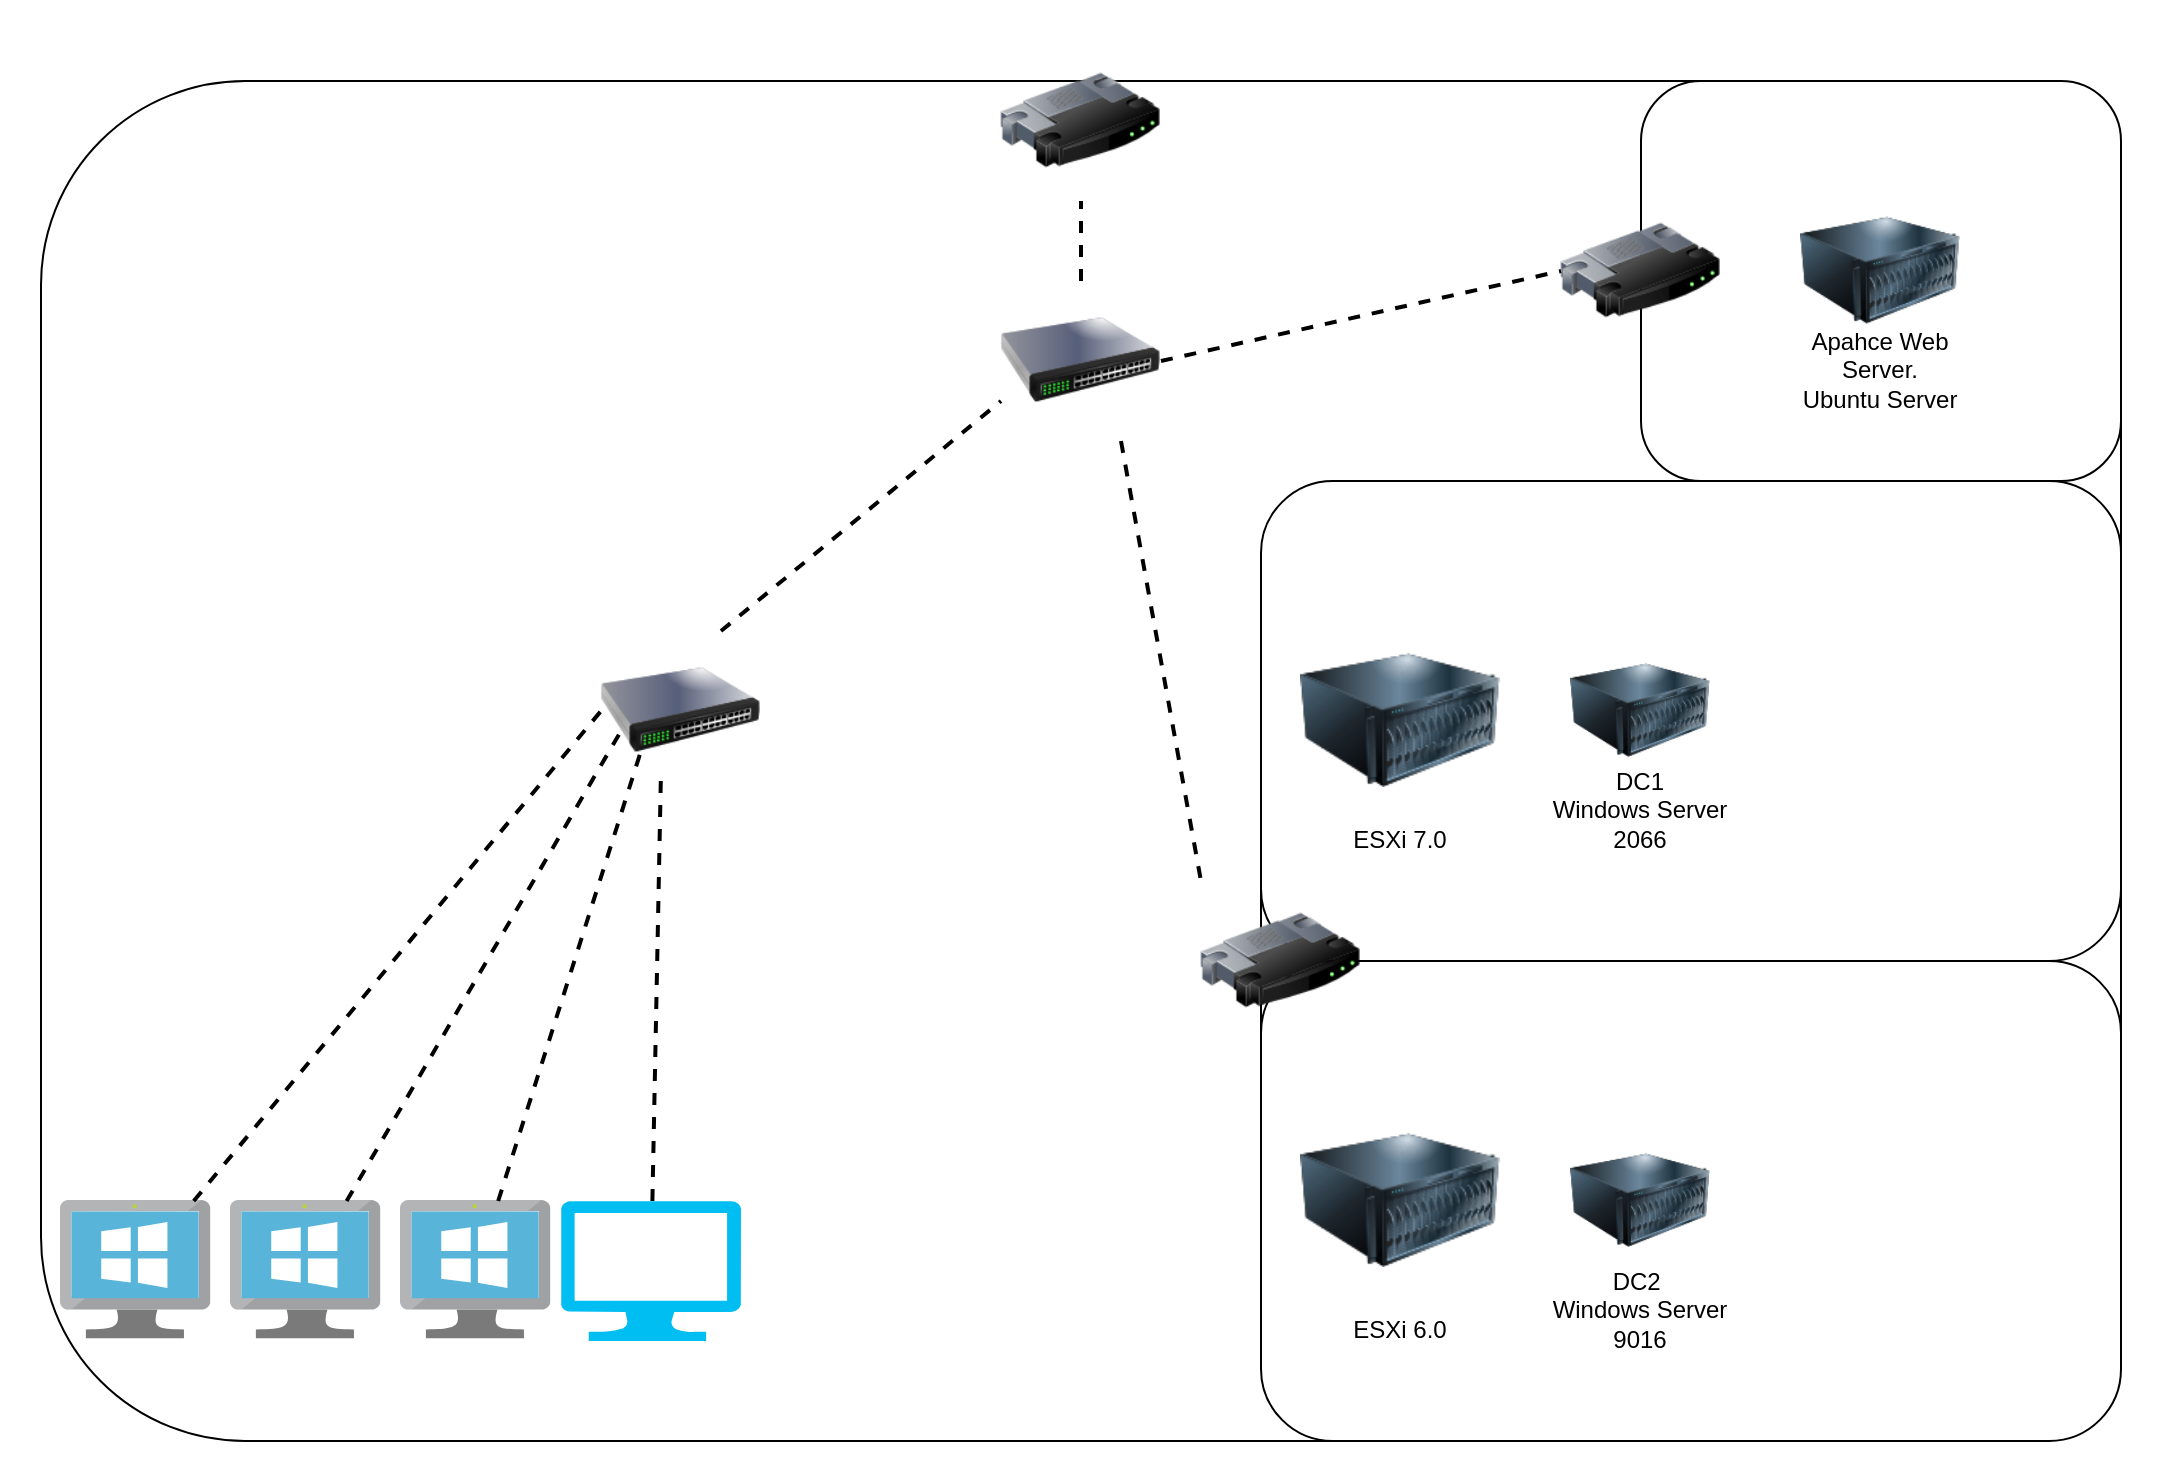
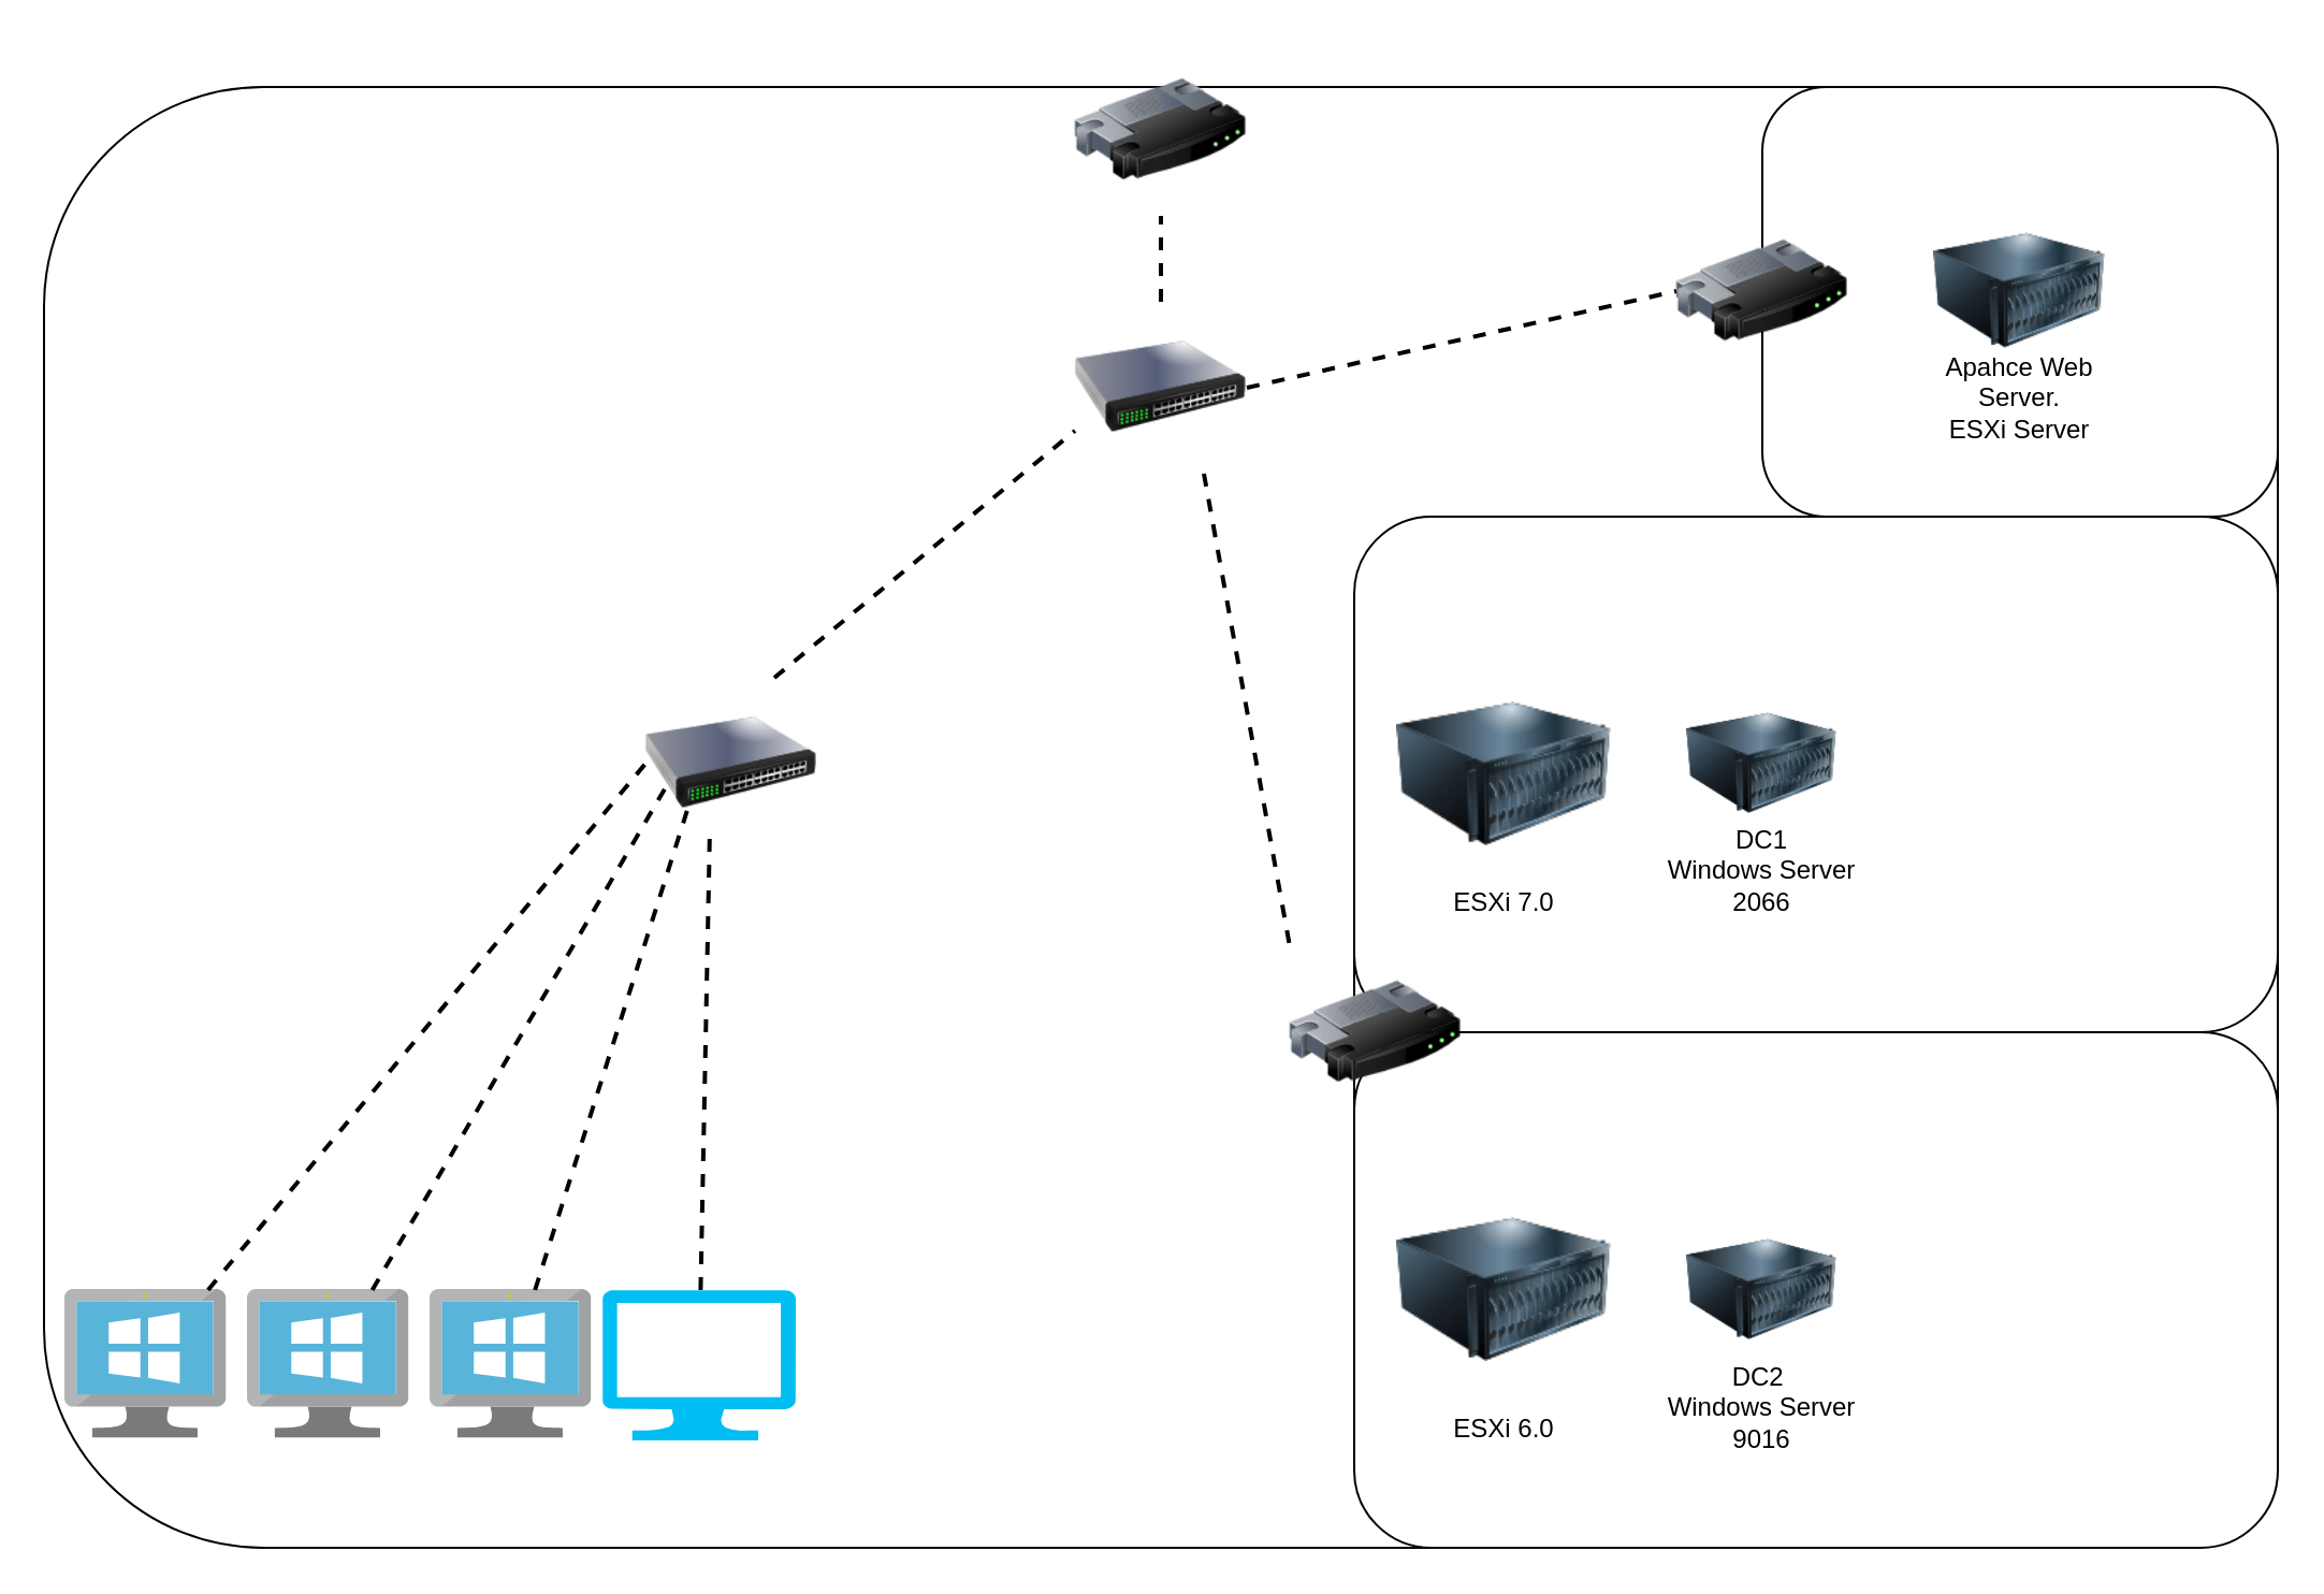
- <mxCell id="31" value="Apahce Web Server.&lt;br&gt;Ubuntu Server" style="text;html=1;strokeColor=none;fillColor=none;align=center;verticalAlign=middle;whiteSpace=wrap;rounded=0;" vertex="1" parent="1"><mxGeometry x="890" y="160" width="100" height="50" as="geometry" /></mxCell>
+ <mxCell id="31" value="Apahce Web Server.&lt;br&gt;ESXi Server" style="text;html=1;strokeColor=none;fillColor=none;align=center;verticalAlign=middle;whiteSpace=wrap;rounded=0;" vertex="1" parent="1"><mxGeometry x="890" y="160" width="100" height="50" as="geometry" /></mxCell>
